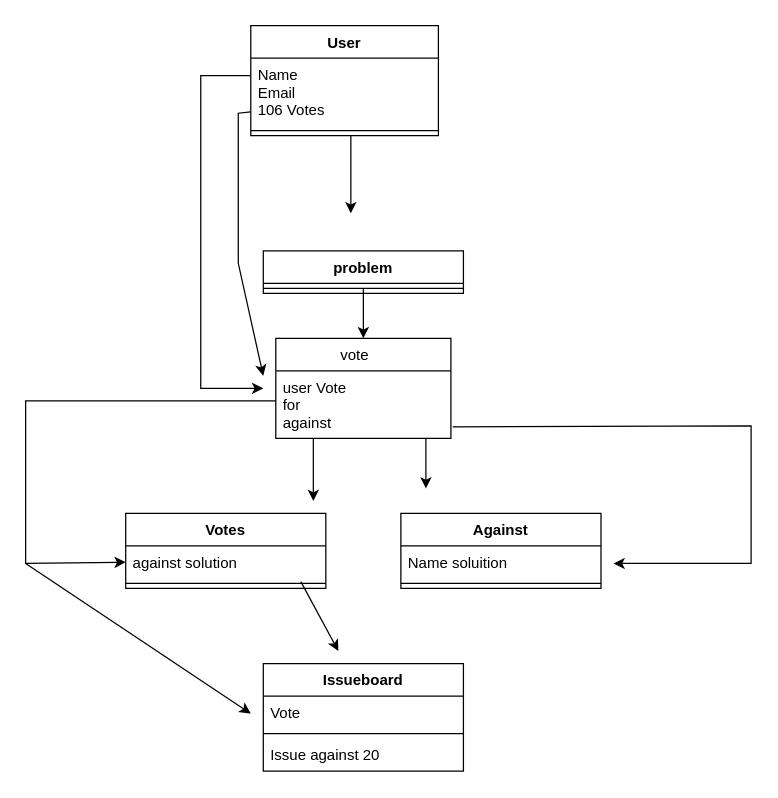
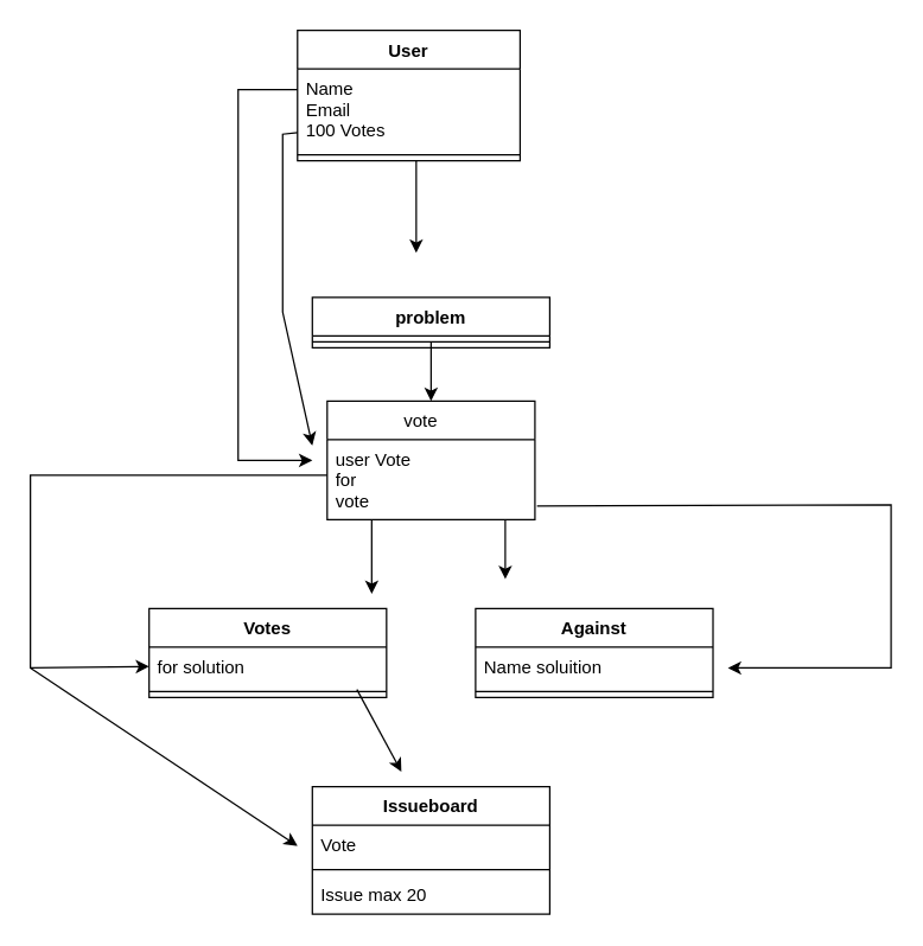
- <mxCell id="4" value="Name&#10;Email&#10;106 Votes&#10;" style="text;strokeColor=none;fillColor=none;align=left;verticalAlign=top;spacingLeft=4;spacingRight=4;overflow=hidden;rotatable=0;points=[[0,0.5],[1,0.5]];portConstraint=eastwest;" parent="2" vertex="1"><mxGeometry y="26" width="150" height="54" as="geometry" /></mxCell>
+ <mxCell id="4" value="Name&#10;Email&#10;100 Votes&#10;" style="text;strokeColor=none;fillColor=none;align=left;verticalAlign=top;spacingLeft=4;spacingRight=4;overflow=hidden;rotatable=0;points=[[0,0.5],[1,0.5]];portConstraint=eastwest;" parent="2" vertex="1"><mxGeometry y="26" width="150" height="54" as="geometry" /></mxCell>
- <mxCell id="9" value="user Vote&#10;for &#10;against&#10;" style="text;strokeColor=none;fillColor=none;align=left;verticalAlign=top;spacingLeft=4;spacingRight=4;overflow=hidden;rotatable=0;points=[[0,0.5],[1,0.5]];portConstraint=eastwest;" parent="7" vertex="1"><mxGeometry y="26" width="140" height="54" as="geometry" /></mxCell>
+ <mxCell id="9" value="user Vote&#10;for &#10;vote&#10;" style="text;strokeColor=none;fillColor=none;align=left;verticalAlign=top;spacingLeft=4;spacingRight=4;overflow=hidden;rotatable=0;points=[[0,0.5],[1,0.5]];portConstraint=eastwest;" parent="7" vertex="1"><mxGeometry y="26" width="140" height="54" as="geometry" /></mxCell>
- <mxCell id="14" value="against solution" style="text;strokeColor=none;fillColor=none;align=left;verticalAlign=top;spacingLeft=4;spacingRight=4;overflow=hidden;rotatable=0;points=[[0,0.5],[1,0.5]];portConstraint=eastwest;" parent="13" vertex="1"><mxGeometry y="26" width="160" height="26" as="geometry" /></mxCell>
+ <mxCell id="14" value="for solution" style="text;strokeColor=none;fillColor=none;align=left;verticalAlign=top;spacingLeft=4;spacingRight=4;overflow=hidden;rotatable=0;points=[[0,0.5],[1,0.5]];portConstraint=eastwest;" parent="13" vertex="1"><mxGeometry y="26" width="160" height="26" as="geometry" /></mxCell>
- <mxCell id="23" value="Issue against 20" style="text;strokeColor=none;fillColor=none;align=left;verticalAlign=top;spacingLeft=4;spacingRight=4;overflow=hidden;rotatable=0;points=[[0,0.5],[1,0.5]];portConstraint=eastwest;" parent="20" vertex="1"><mxGeometry y="60" width="160" height="26" as="geometry" /></mxCell>
+ <mxCell id="23" value="Issue max 20" style="text;strokeColor=none;fillColor=none;align=left;verticalAlign=top;spacingLeft=4;spacingRight=4;overflow=hidden;rotatable=0;points=[[0,0.5],[1,0.5]];portConstraint=eastwest;" parent="20" vertex="1"><mxGeometry y="60" width="160" height="26" as="geometry" /></mxCell>
